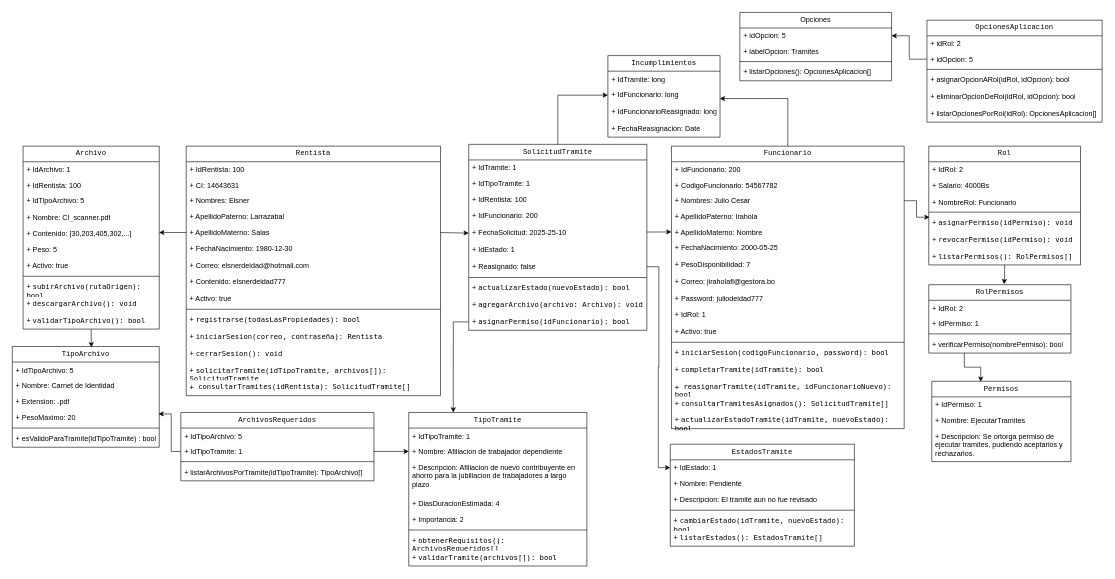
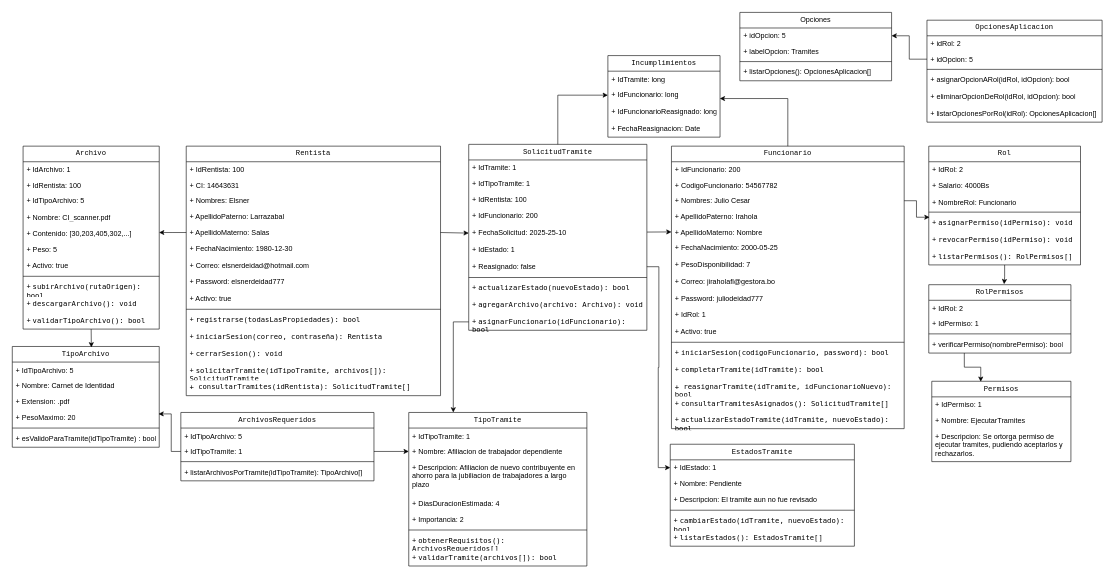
- <mxCell id="104" value="+ Contenido: elsnerdeidad777" style="text;strokeColor=none;fillColor=none;align=left;verticalAlign=top;spacingLeft=4;spacingRight=4;overflow=hidden;rotatable=0;points=[[0,0.5],[1,0.5]];portConstraint=eastwest;whiteSpace=wrap;html=1;labelBackgroundColor=none;" parent="95" vertex="1"><mxGeometry y="213" width="424" height="28" as="geometry" /></mxCell>
+ <mxCell id="104" value="+ Password: elsnerdeidad777" style="text;strokeColor=none;fillColor=none;align=left;verticalAlign=top;spacingLeft=4;spacingRight=4;overflow=hidden;rotatable=0;points=[[0,0.5],[1,0.5]];portConstraint=eastwest;whiteSpace=wrap;html=1;labelBackgroundColor=none;" parent="95" vertex="1"><mxGeometry y="213" width="424" height="28" as="geometry" /></mxCell>
- <mxCell id="49" value="+&amp;nbsp;&lt;span style=&quot;font-family: monospace;&quot;&gt;asignarPermiso(idFuncionario): bool&lt;/span&gt;" style="text;strokeColor=none;fillColor=none;align=left;verticalAlign=top;spacingLeft=4;spacingRight=4;overflow=hidden;rotatable=0;points=[[0,0.5],[1,0.5]];portConstraint=eastwest;whiteSpace=wrap;html=1;labelBackgroundColor=none;" parent="38" vertex="1"><mxGeometry y="282" width="297" height="28" as="geometry" /></mxCell>
+ <mxCell id="49" value="+&amp;nbsp;&lt;span style=&quot;font-family: monospace;&quot;&gt;asignarFuncionario(idFuncionario): bool&lt;/span&gt;" style="text;strokeColor=none;fillColor=none;align=left;verticalAlign=top;spacingLeft=4;spacingRight=4;overflow=hidden;rotatable=0;points=[[0,0.5],[1,0.5]];portConstraint=eastwest;whiteSpace=wrap;html=1;labelBackgroundColor=none;" parent="38" vertex="1"><mxGeometry y="282" width="297" height="28" as="geometry" /></mxCell>
